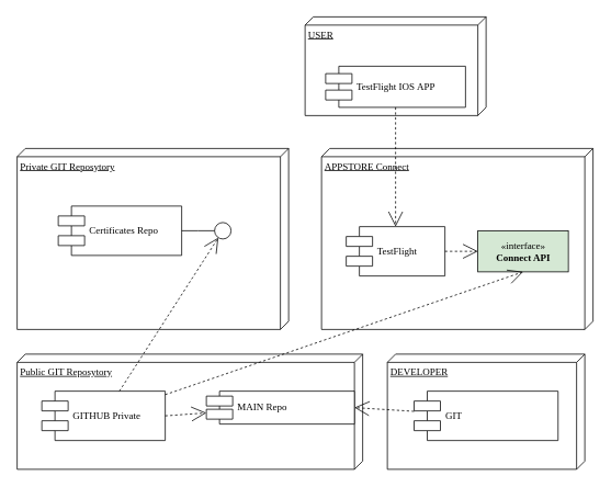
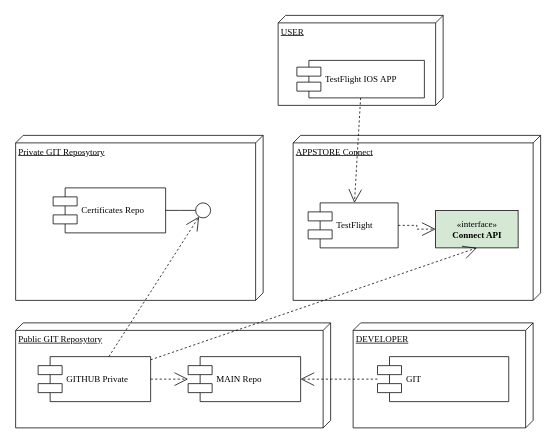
- <mxCell id="7" value="TestFlight" style="shape=component;align=left;spacingLeft=36;rounded=0;shadow=0;comic=0;labelBackgroundColor=none;strokeWidth=1;fontFamily=Verdana;fontSize=12;html=1;" parent="1" vertex="1"><mxGeometry x="420" y="275" width="120" height="60" as="geometry" /></mxCell>
+ <mxCell id="7" value="TestFlight" style="shape=component;align=left;spacingLeft=36;rounded=0;shadow=0;comic=0;labelBackgroundColor=none;strokeWidth=1;fontFamily=Verdana;fontSize=12;html=1;" parent="1" vertex="1"><mxGeometry x="410" y="270" width="120" height="60" as="geometry" /></mxCell>
- <mxCell id="13" value="MAIN Repo" style="shape=component;align=left;spacingLeft=36;rounded=0;shadow=0;comic=0;labelBackgroundColor=none;strokeWidth=1;fontFamily=Verdana;fontSize=12;html=1;" vertex="1" parent="1"><mxGeometry x="250" y="475" width="180" height="40" as="geometry" /></mxCell>
+ <mxCell id="13" value="MAIN Repo" style="shape=component;align=left;spacingLeft=36;rounded=0;shadow=0;comic=0;labelBackgroundColor=none;strokeWidth=1;fontFamily=Verdana;fontSize=12;html=1;" vertex="1" parent="1"><mxGeometry x="250" y="475" width="150" height="60" as="geometry" /></mxCell>
